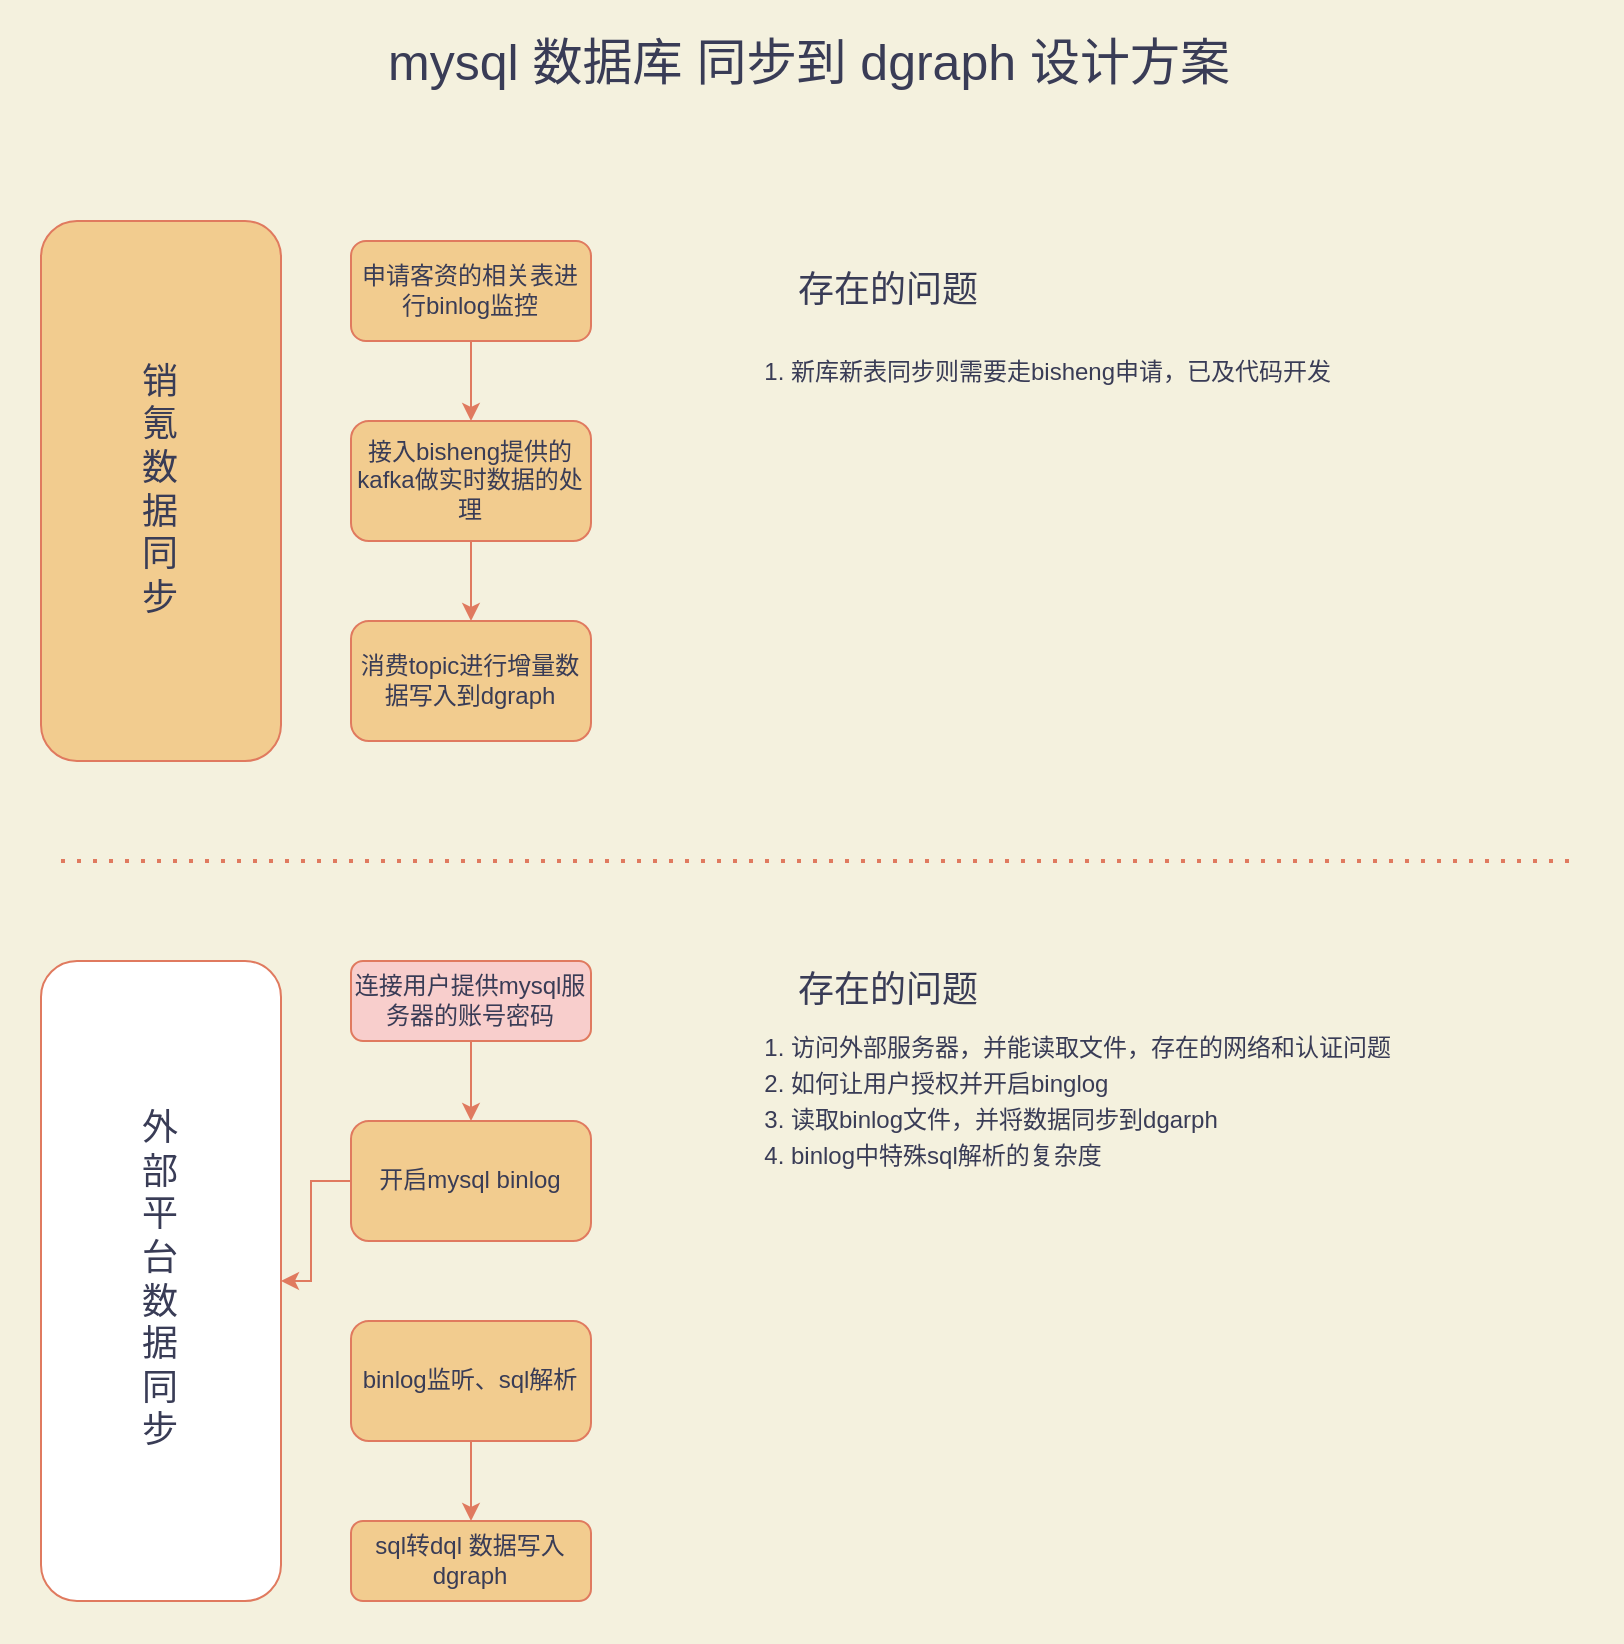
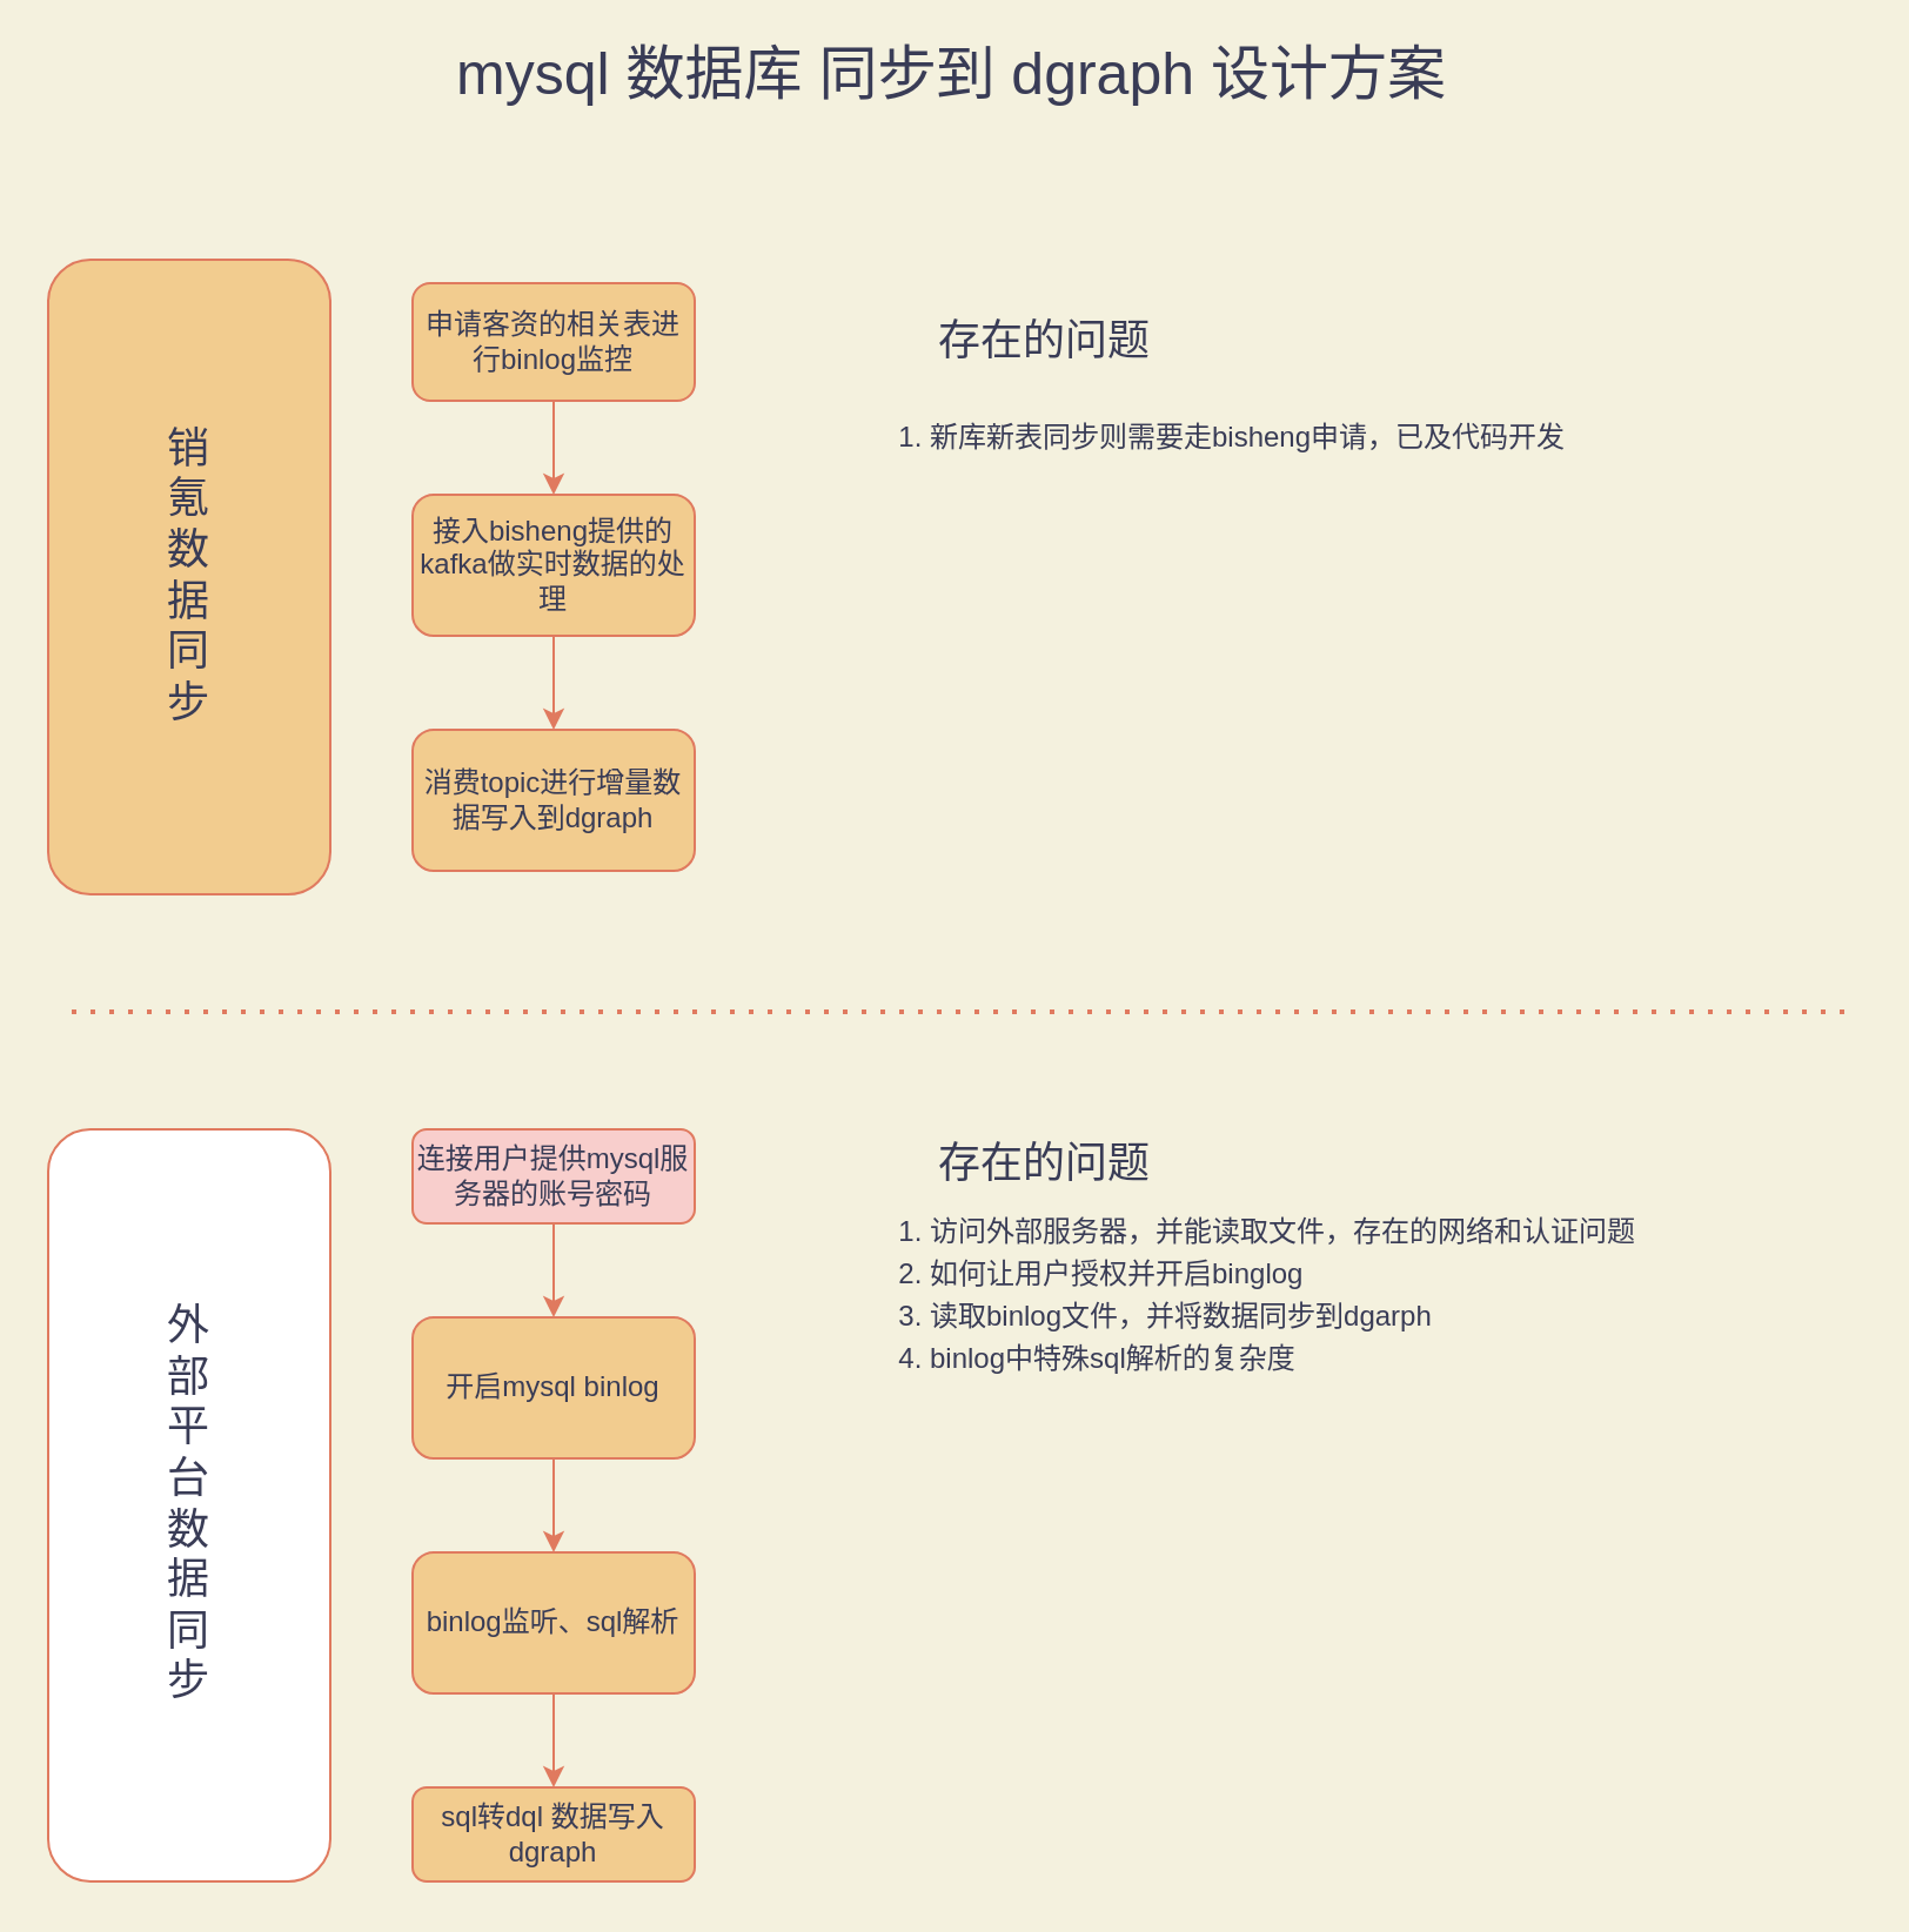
- <mxCell id="6" value="" style="edgeStyle=orthogonalEdgeStyle;rounded=0;orthogonalLoop=1;jettySize=auto;html=1;fontSize=25;fontColor=#393C56;strokeColor=#E07A5F;labelBackgroundColor=none;" edge="1" parent="1" source="7" target="20"><mxGeometry relative="1" as="geometry" /></mxCell>
+ <mxCell id="6" value="" style="edgeStyle=orthogonalEdgeStyle;rounded=0;orthogonalLoop=1;jettySize=auto;html=1;fontSize=25;fontColor=#393C56;strokeColor=#E07A5F;labelBackgroundColor=none;" edge="1" parent="1" source="7" target="9"><mxGeometry relative="1" as="geometry" /></mxCell>
